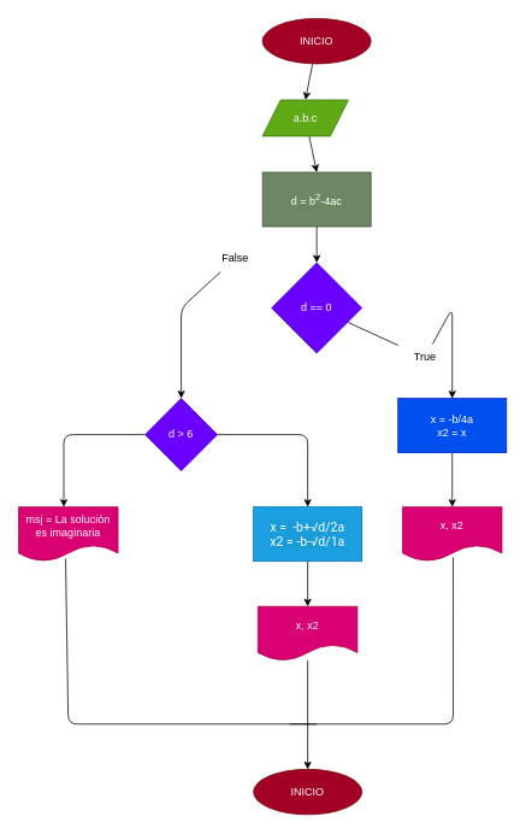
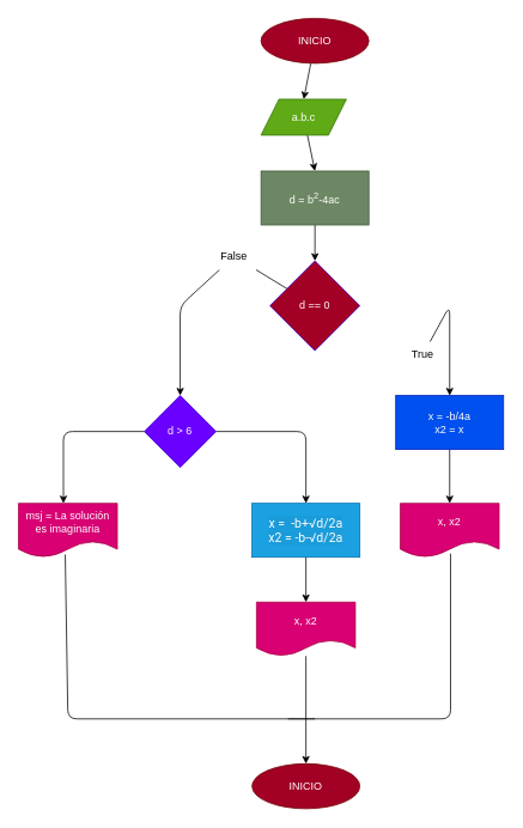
+ <mxCell id="13" value="" style="edgeStyle=none;html=1;endArrow=none;" edge="1" parent="1" source="10" target="14"><mxGeometry relative="1" as="geometry"><mxPoint x="200" y="440" as="targetPoint" /><mxPoint x="300" y="340" as="sourcePoint" /><Array as="points" /></mxGeometry></mxCell>
- <mxCell id="10" value="d == 0" style="rhombus;whiteSpace=wrap;html=1;fillColor=#6a00ff;fontColor=#ffffff;strokeColor=#3700CC;" vertex="1" parent="1"><mxGeometry x="300" y="290" width="100" height="100" as="geometry" /></mxCell>
+ <mxCell id="10" value="d == 0" style="rhombus;whiteSpace=wrap;html=1;fillColor=#a20025;fontColor=#ffffff;strokeColor=#3700CC;" vertex="1" parent="1"><mxGeometry x="300" y="290" width="100" height="100" as="geometry" /></mxCell>
- <mxCell id="11" value="" style="edgeStyle=none;html=1;endArrow=none;" edge="1" parent="1" source="10" target="12"><mxGeometry relative="1" as="geometry"><mxPoint x="500" y="440" as="targetPoint" /><mxPoint x="400" y="340" as="sourcePoint" /><Array as="points" /></mxGeometry></mxCell>
- <mxCell id="20" value="&lt;span style=&quot;font-family: Roboto, sans-serif; font-size: 14px; text-align: start; background-color: rgba(32, 33, 36, 0.04);&quot;&gt;&lt;font color=&quot;#fcfcfd&quot;&gt;x =&amp;nbsp; -b+√d/2a&lt;br&gt;x2 = -b-√d/1a&lt;/font&gt;&lt;/span&gt;" style="rounded=0;whiteSpace=wrap;html=1;fillColor=#1ba1e2;fontColor=#ffffff;strokeColor=#006EAF;" vertex="1" parent="1"><mxGeometry x="280" y="560" width="120" height="60" as="geometry" /></mxCell>
+ <mxCell id="20" value="&lt;span style=&quot;font-family: Roboto, sans-serif; font-size: 14px; text-align: start; background-color: rgba(32, 33, 36, 0.04);&quot;&gt;&lt;font color=&quot;#fcfcfd&quot;&gt;x =&amp;nbsp; -b+√d/2a&lt;br&gt;x2 = -b-√d/2a&lt;/font&gt;&lt;/span&gt;" style="rounded=0;whiteSpace=wrap;html=1;fillColor=#1ba1e2;fontColor=#ffffff;strokeColor=#006EAF;" vertex="1" parent="1"><mxGeometry x="280" y="560" width="120" height="60" as="geometry" /></mxCell>
